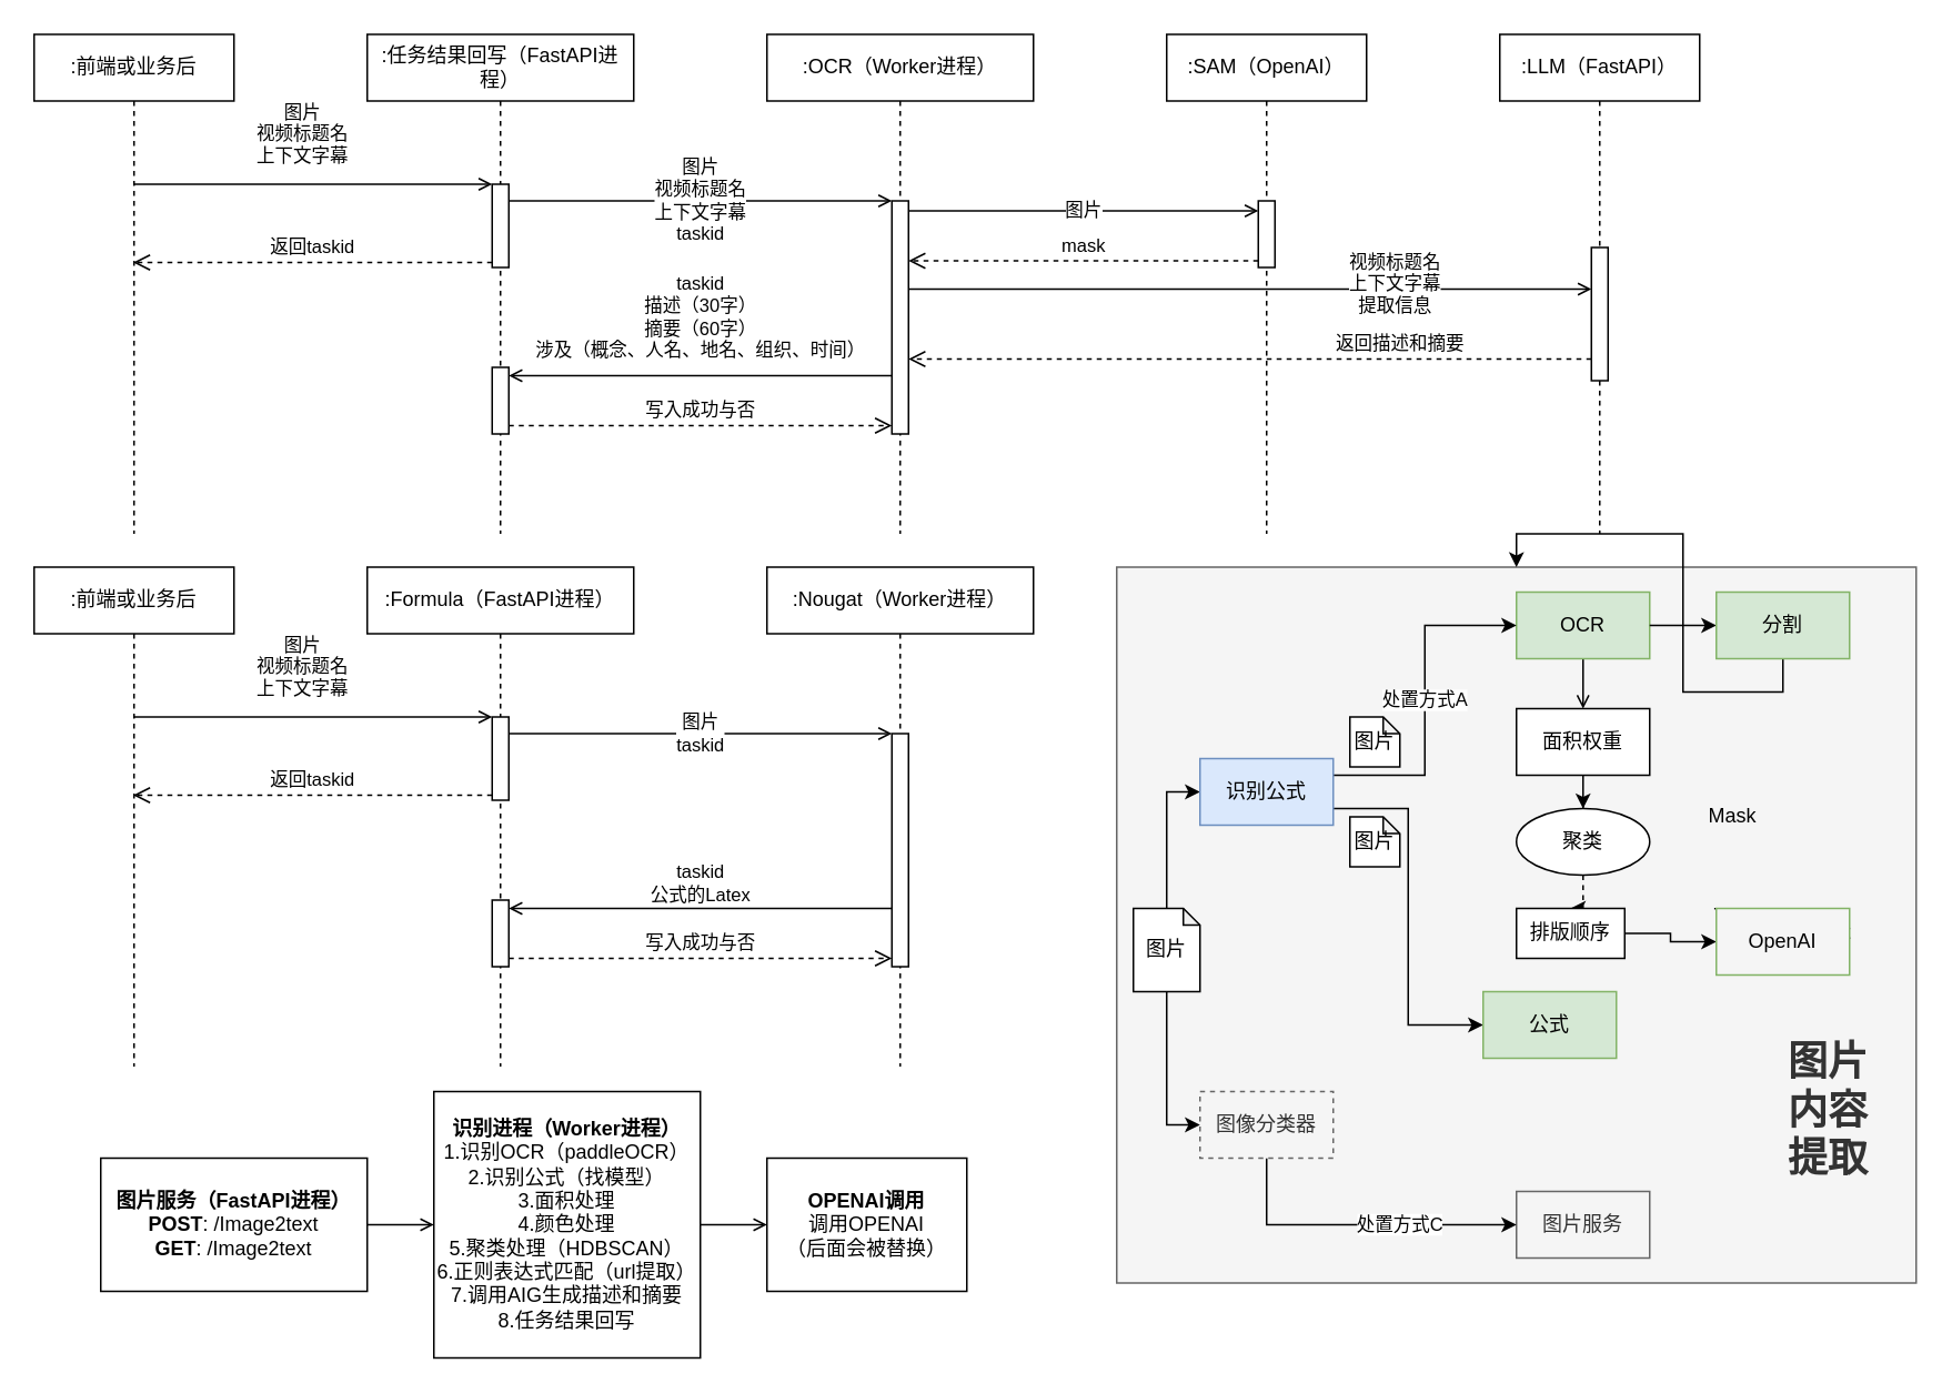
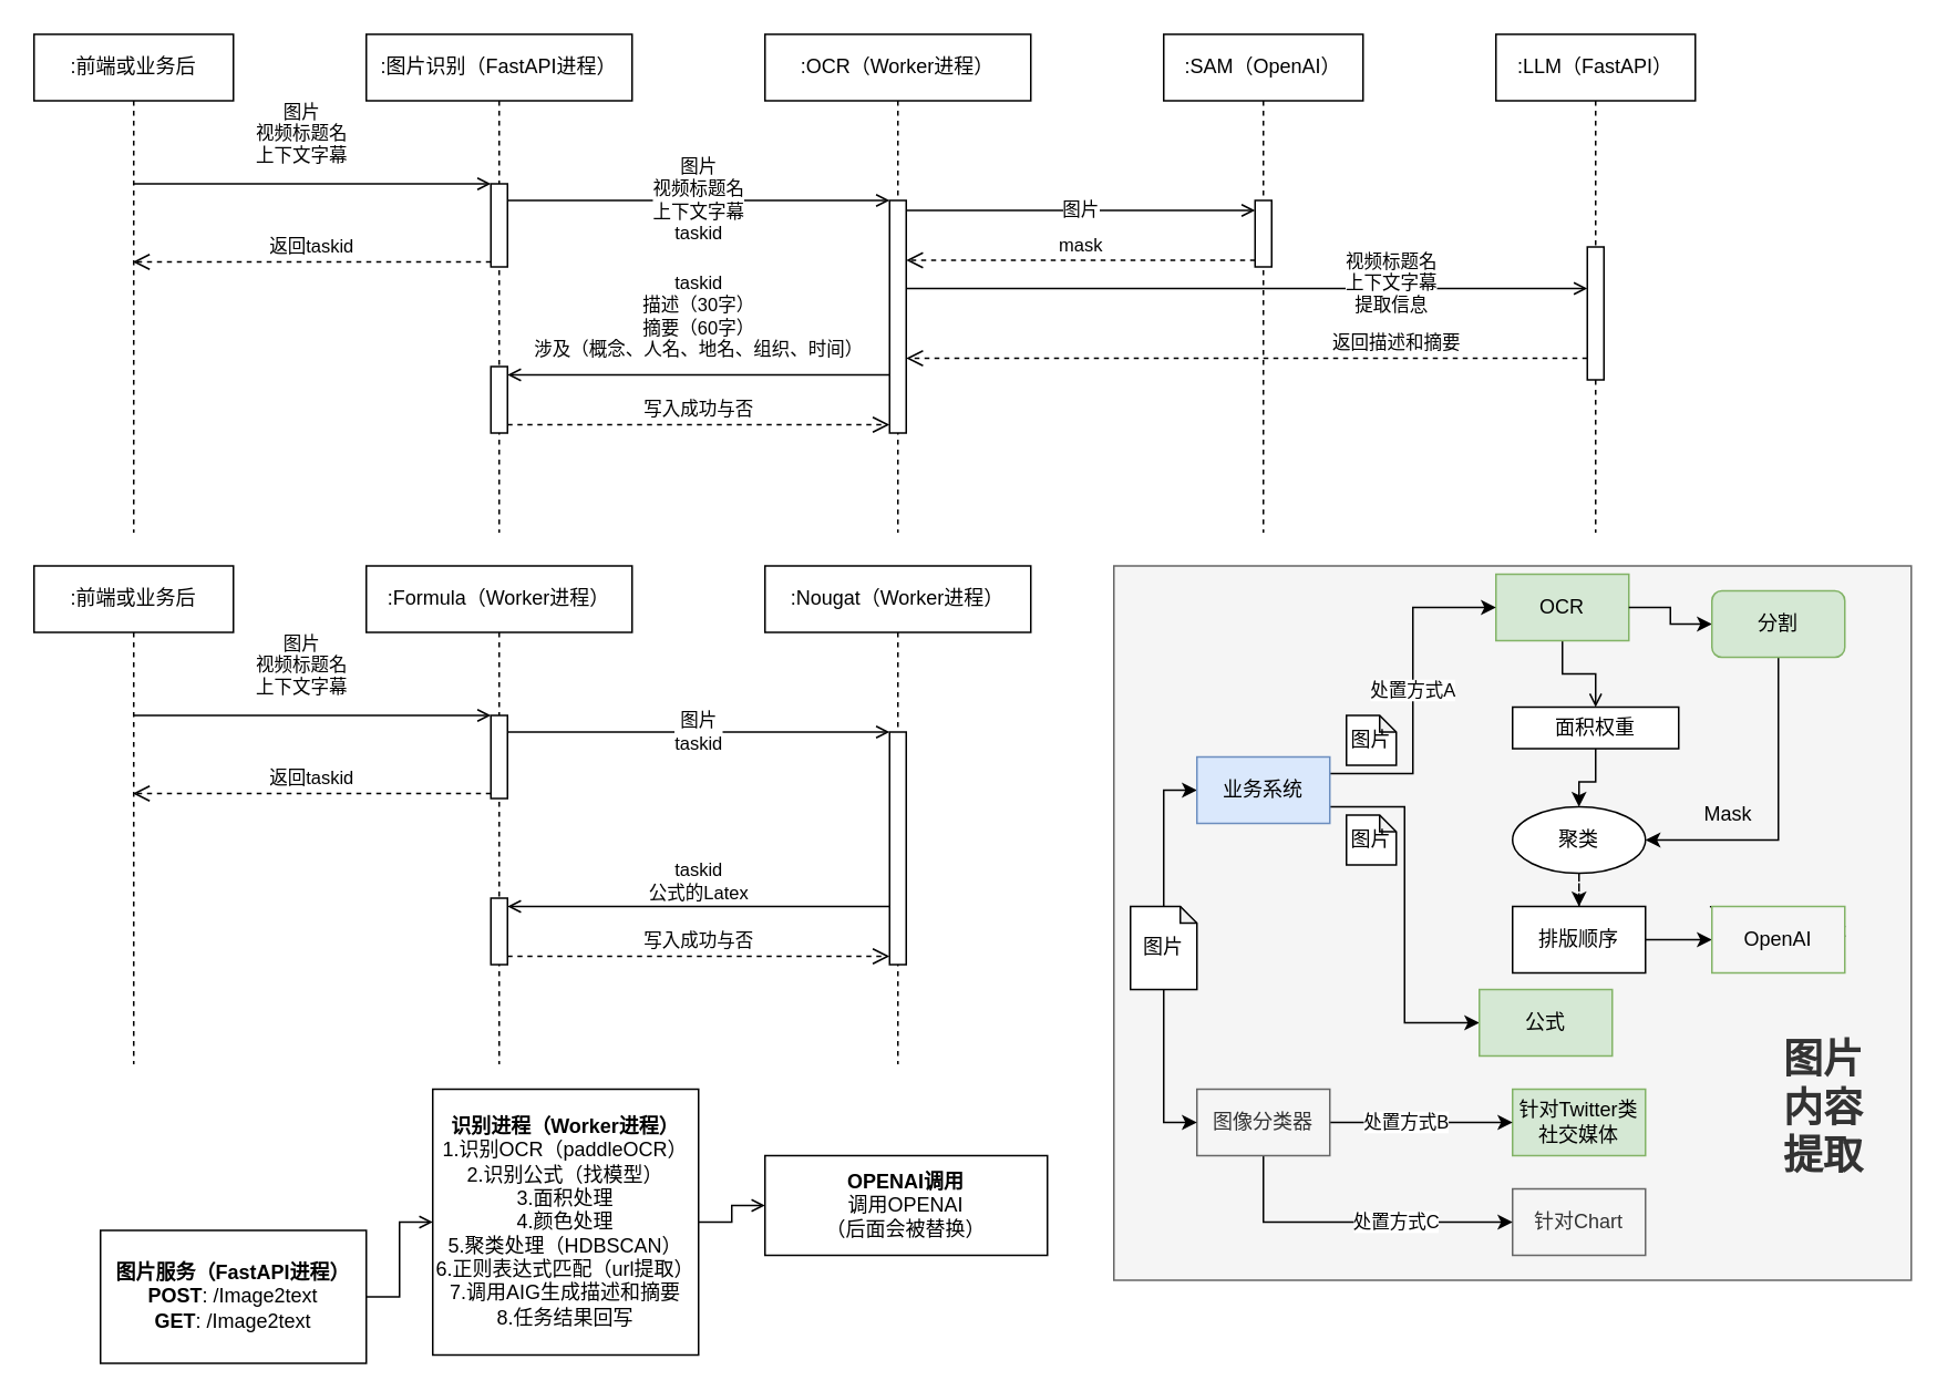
- <mxCell id="9" value=":任务结果回写（FastAPI进程）" style="shape=umlLifeline;perimeter=lifelinePerimeter;whiteSpace=wrap;html=1;container=1;dropTarget=0;collapsible=0;recursiveResize=0;outlineConnect=0;portConstraint=eastwest;newEdgeStyle={&quot;curved&quot;:0,&quot;rounded&quot;:0};" parent="1" vertex="1"><mxGeometry x="220" y="20" width="160" height="300" as="geometry" /></mxCell>
+ <mxCell id="9" value=":图片识别（FastAPI进程）" style="shape=umlLifeline;perimeter=lifelinePerimeter;whiteSpace=wrap;html=1;container=1;dropTarget=0;collapsible=0;recursiveResize=0;outlineConnect=0;portConstraint=eastwest;newEdgeStyle={&quot;curved&quot;:0,&quot;rounded&quot;:0};" parent="1" vertex="1"><mxGeometry x="220" y="20" width="160" height="300" as="geometry" /></mxCell>
- <mxCell id="35" style="edgeStyle=orthogonalEdgeStyle;rounded=0;orthogonalLoop=1;jettySize=auto;html=1;exitX=0.5;exitY=1;exitDx=0;exitDy=0;" parent="1" source="36" target="22" edge="1"><mxGeometry relative="1" as="geometry"><mxPoint x="1430" y="465" as="sourcePoint" /></mxGeometry></mxCell>
+ <mxCell id="35" style="edgeStyle=orthogonalEdgeStyle;rounded=0;orthogonalLoop=1;jettySize=auto;html=1;entryX=1;entryY=0.5;entryDx=0;entryDy=0;exitX=0.5;exitY=1;exitDx=0;exitDy=0;" parent="1" source="36" target="31" edge="1"><mxGeometry relative="1" as="geometry"><mxPoint x="1430" y="465" as="sourcePoint" /></mxGeometry></mxCell>
- <mxCell id="53" value=":Formula（FastAPI进程）" style="shape=umlLifeline;perimeter=lifelinePerimeter;whiteSpace=wrap;html=1;container=1;dropTarget=0;collapsible=0;recursiveResize=0;outlineConnect=0;portConstraint=eastwest;newEdgeStyle={&quot;curved&quot;:0,&quot;rounded&quot;:0};" vertex="1" parent="1"><mxGeometry x="220" y="340" width="160" height="300" as="geometry" /></mxCell>
+ <mxCell id="53" value=":Formula（Worker进程）" style="shape=umlLifeline;perimeter=lifelinePerimeter;whiteSpace=wrap;html=1;container=1;dropTarget=0;collapsible=0;recursiveResize=0;outlineConnect=0;portConstraint=eastwest;newEdgeStyle={&quot;curved&quot;:0,&quot;rounded&quot;:0};" vertex="1" parent="1"><mxGeometry x="220" y="340" width="160" height="300" as="geometry" /></mxCell>
- <mxCell id="25" value="OCR" style="rounded=0;whiteSpace=wrap;html=1;fillColor=#d5e8d4;strokeColor=#82b366;" parent="1" vertex="1"><mxGeometry x="910" y="355" width="80" height="40" as="geometry" /></mxCell>
+ <mxCell id="25" value="OCR" style="rounded=0;whiteSpace=wrap;html=1;fillColor=#d5e8d4;strokeColor=#82b366;" parent="1" vertex="1"><mxGeometry x="900" y="345" width="80" height="40" as="geometry" /></mxCell>
- <mxCell id="36" value="分割" style="rounded=0;whiteSpace=wrap;html=1;fillColor=#d5e8d4;strokeColor=#82b366;" parent="1" vertex="1"><mxGeometry x="1030" y="355" width="80" height="40" as="geometry" /></mxCell>
+ <mxCell id="36" value="分割" style="whiteSpace=wrap;html=1;fillColor=#d5e8d4;strokeColor=#82b366;rounded=1;" parent="1" vertex="1"><mxGeometry x="1030" y="355" width="80" height="40" as="geometry" /></mxCell>
- <mxCell id="29" value="面积权重" style="rounded=0;whiteSpace=wrap;html=1;" parent="1" vertex="1"><mxGeometry x="910" y="425" width="80" height="40" as="geometry" /></mxCell>
+ <mxCell id="29" value="面积权重" style="rounded=0;whiteSpace=wrap;html=1;" parent="1" vertex="1"><mxGeometry x="910" y="425" width="100" height="25" as="geometry" /></mxCell>
- <mxCell id="38" value="识别公式" style="rounded=0;whiteSpace=wrap;html=1;fillColor=#dae8fc;strokeColor=#6c8ebf;" parent="1" vertex="1"><mxGeometry x="720" y="455" width="80" height="40" as="geometry" /></mxCell>
+ <mxCell id="38" value="业务系统" style="rounded=0;whiteSpace=wrap;html=1;fillColor=#dae8fc;strokeColor=#6c8ebf;" parent="1" vertex="1"><mxGeometry x="720" y="455" width="80" height="40" as="geometry" /></mxCell>
- <mxCell id="33" value="排版顺序" style="rounded=0;whiteSpace=wrap;html=1;" parent="1" vertex="1"><mxGeometry x="910" y="545" width="65" height="30" as="geometry" /></mxCell>
+ <mxCell id="33" value="排版顺序" style="rounded=0;whiteSpace=wrap;html=1;" parent="1" vertex="1"><mxGeometry x="910" y="545" width="80" height="40" as="geometry" /></mxCell>
- <mxCell id="64" value="图像分类器" style="rounded=0;whiteSpace=wrap;html=1;fillColor=#f5f5f5;fontColor=#333333;strokeColor=#666666;dashed=1;" vertex="1" parent="1"><mxGeometry x="720" y="655" width="80" height="40" as="geometry" /></mxCell>
+ <mxCell id="64" value="图像分类器" style="rounded=0;whiteSpace=wrap;html=1;fillColor=#f5f5f5;fontColor=#333333;strokeColor=#666666;" vertex="1" parent="1"><mxGeometry x="720" y="655" width="80" height="40" as="geometry" /></mxCell>
+ <mxCell id="40" value="处置方式B" style="edgeStyle=orthogonalEdgeStyle;rounded=0;orthogonalLoop=1;jettySize=auto;html=1;entryX=0;entryY=0.5;entryDx=0;entryDy=0;exitX=1;exitY=0.5;exitDx=0;exitDy=0;" parent="1" source="64" target="39" edge="1"><mxGeometry x="-0.158" relative="1" as="geometry"><mxPoint x="440" y="615" as="sourcePoint" /><mxPoint x="870" y="365" as="targetPoint" /><mxPoint as="offset" /></mxGeometry></mxCell>
+ <mxCell id="39" value="针对Twitter类社交媒体" style="rounded=0;whiteSpace=wrap;html=1;fillColor=#d5e8d4;strokeColor=#82b366;" parent="1" vertex="1"><mxGeometry x="910" y="655" width="80" height="40" as="geometry" /></mxCell>
- <mxCell id="3" value="&lt;b&gt;图片服务（FastAPI进程）&lt;/b&gt;&lt;br&gt;&lt;b&gt;POST&lt;/b&gt;: /Image2text&lt;br&gt;&lt;b&gt;GET&lt;/b&gt;: /Image2text" style="rounded=0;whiteSpace=wrap;html=1;" parent="1" vertex="1"><mxGeometry x="60" y="695" width="160" height="80" as="geometry" /></mxCell>
+ <mxCell id="3" value="&lt;b&gt;图片服务（FastAPI进程）&lt;/b&gt;&lt;br&gt;&lt;b&gt;POST&lt;/b&gt;: /Image2text&lt;br&gt;&lt;b&gt;GET&lt;/b&gt;: /Image2text" style="rounded=0;whiteSpace=wrap;html=1;" parent="1" vertex="1"><mxGeometry x="60" y="740" width="160" height="80" as="geometry" /></mxCell>
- <mxCell id="4" value="&lt;b&gt;OPENAI调用&lt;/b&gt;&lt;br&gt;调用OPENAI&lt;br&gt;（后面会被替换）" style="rounded=0;whiteSpace=wrap;html=1;" parent="1" vertex="1"><mxGeometry x="460" y="695" width="120" height="80" as="geometry" /></mxCell>
+ <mxCell id="4" value="&lt;b&gt;OPENAI调用&lt;/b&gt;&lt;br&gt;调用OPENAI&lt;br&gt;（后面会被替换）" style="rounded=0;whiteSpace=wrap;html=1;" parent="1" vertex="1"><mxGeometry x="460" y="695" width="170" height="60" as="geometry" /></mxCell>
- <mxCell id="42" value="图片服务" style="rounded=0;whiteSpace=wrap;html=1;fillColor=#f5f5f5;fontColor=#333333;strokeColor=#666666;" parent="1" vertex="1"><mxGeometry x="910" y="715" width="80" height="40" as="geometry" /></mxCell>
+ <mxCell id="42" value="针对Chart" style="rounded=0;whiteSpace=wrap;html=1;fillColor=#f5f5f5;fontColor=#333333;strokeColor=#666666;" parent="1" vertex="1"><mxGeometry x="910" y="715" width="80" height="40" as="geometry" /></mxCell>
